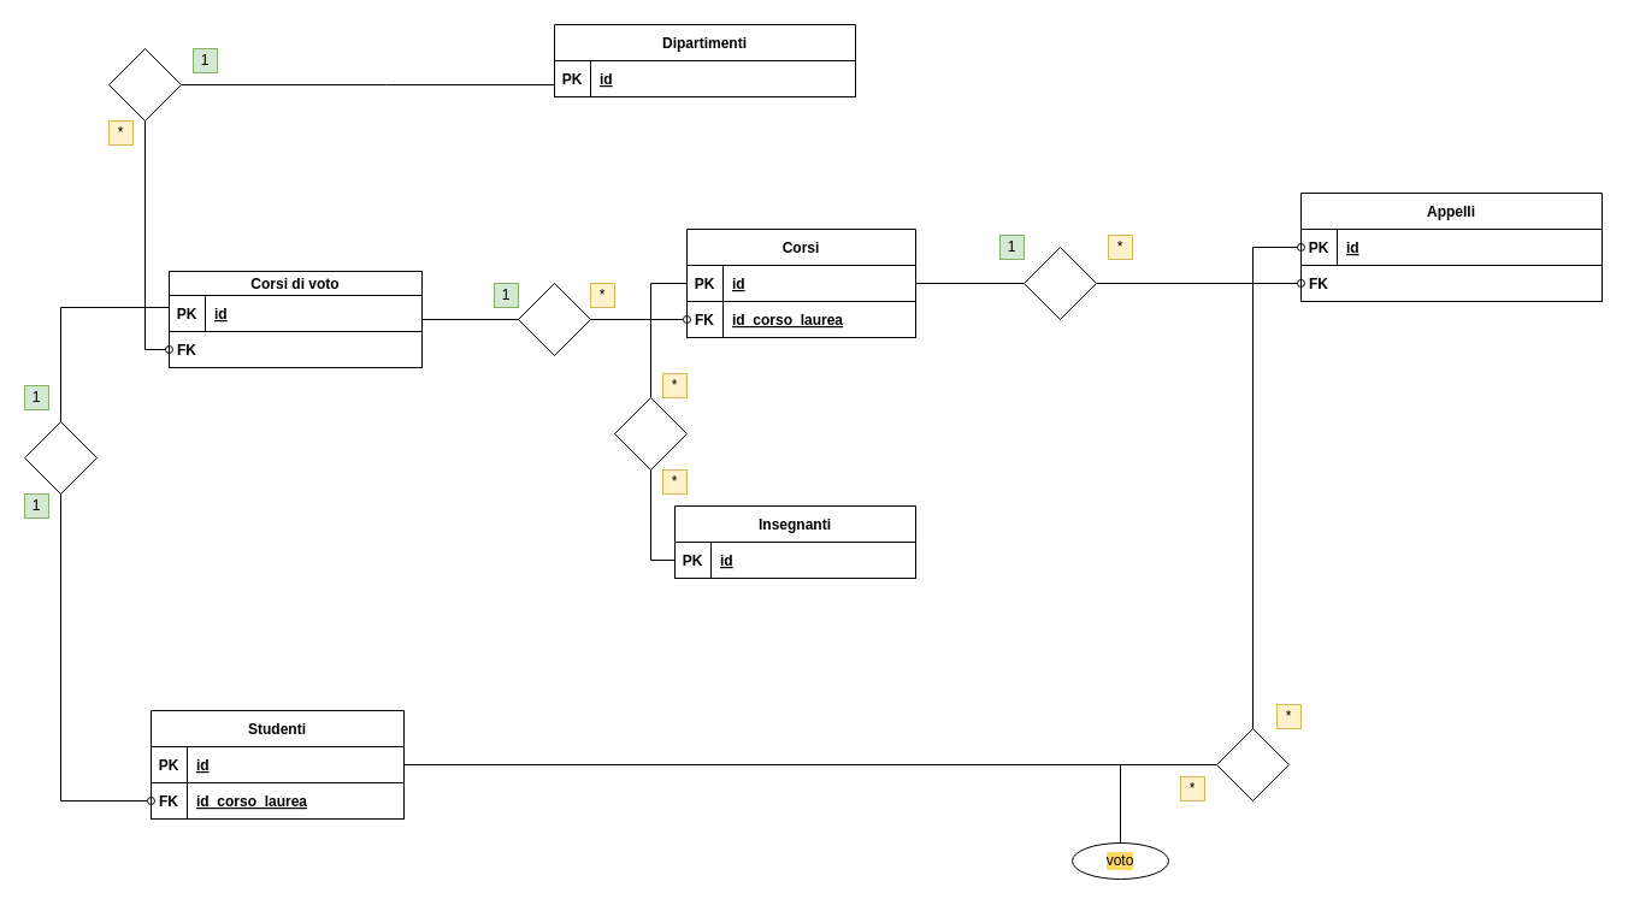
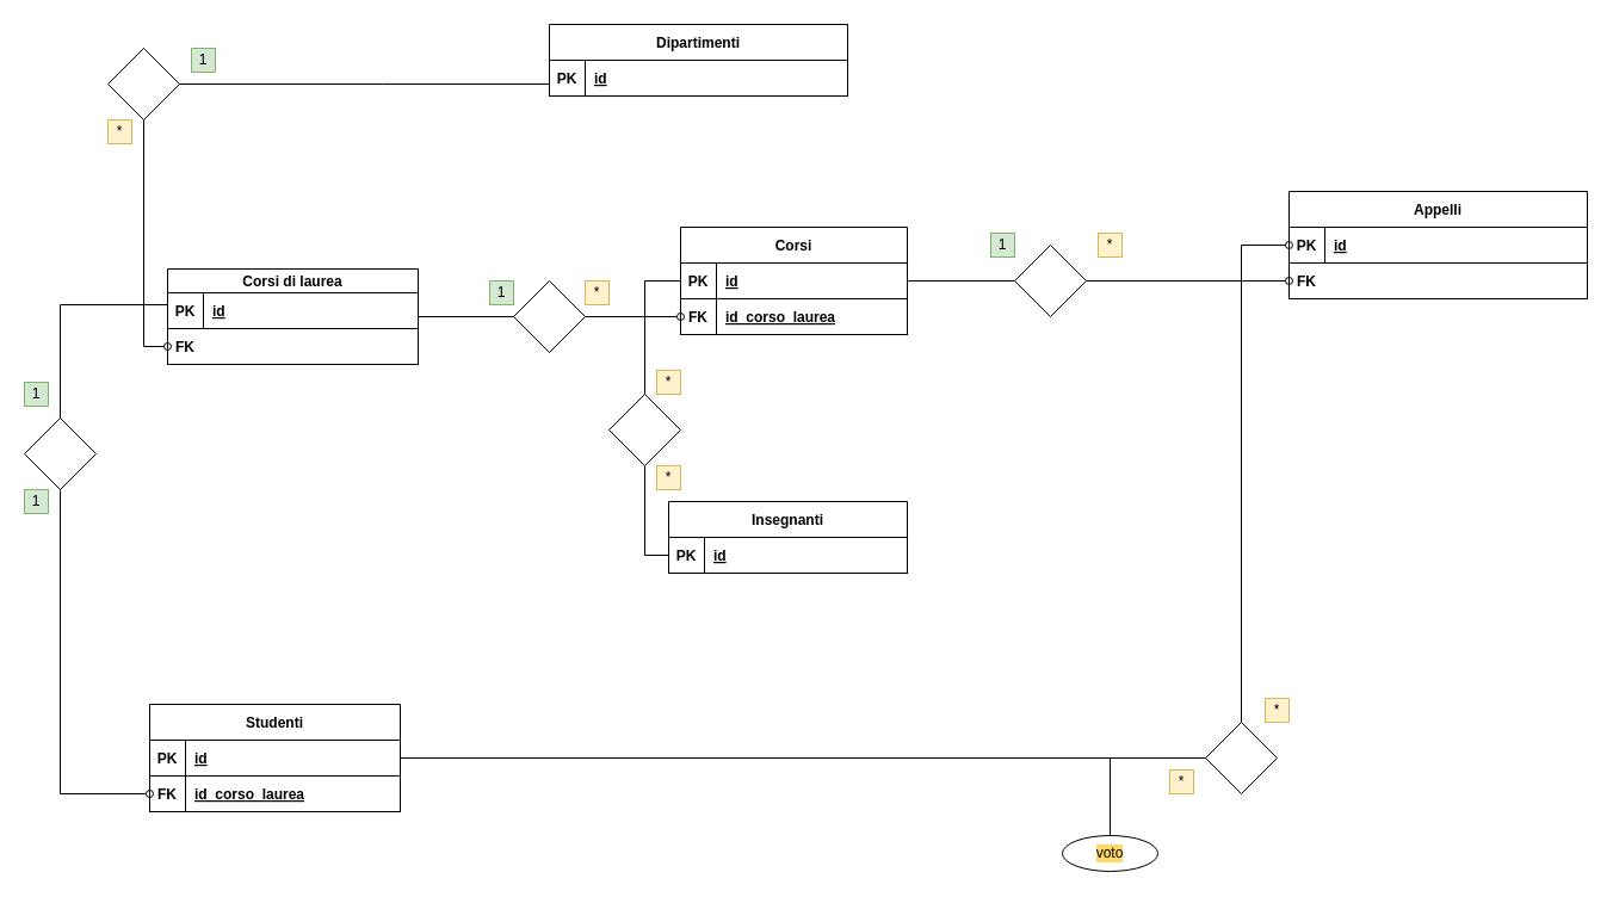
- <mxCell id="7" value="Corsi di voto" style="shape=table;startSize=20;container=1;collapsible=1;childLayout=tableLayout;fixedRows=1;rowLines=0;fontStyle=1;align=center;resizeLast=1;" vertex="1" parent="1"><mxGeometry x="140" y="225" width="210" height="80" as="geometry" /></mxCell>
+ <mxCell id="7" value="Corsi di laurea" style="shape=table;startSize=20;container=1;collapsible=1;childLayout=tableLayout;fixedRows=1;rowLines=0;fontStyle=1;align=center;resizeLast=1;" vertex="1" parent="1"><mxGeometry x="140" y="225" width="210" height="80" as="geometry" /></mxCell>
